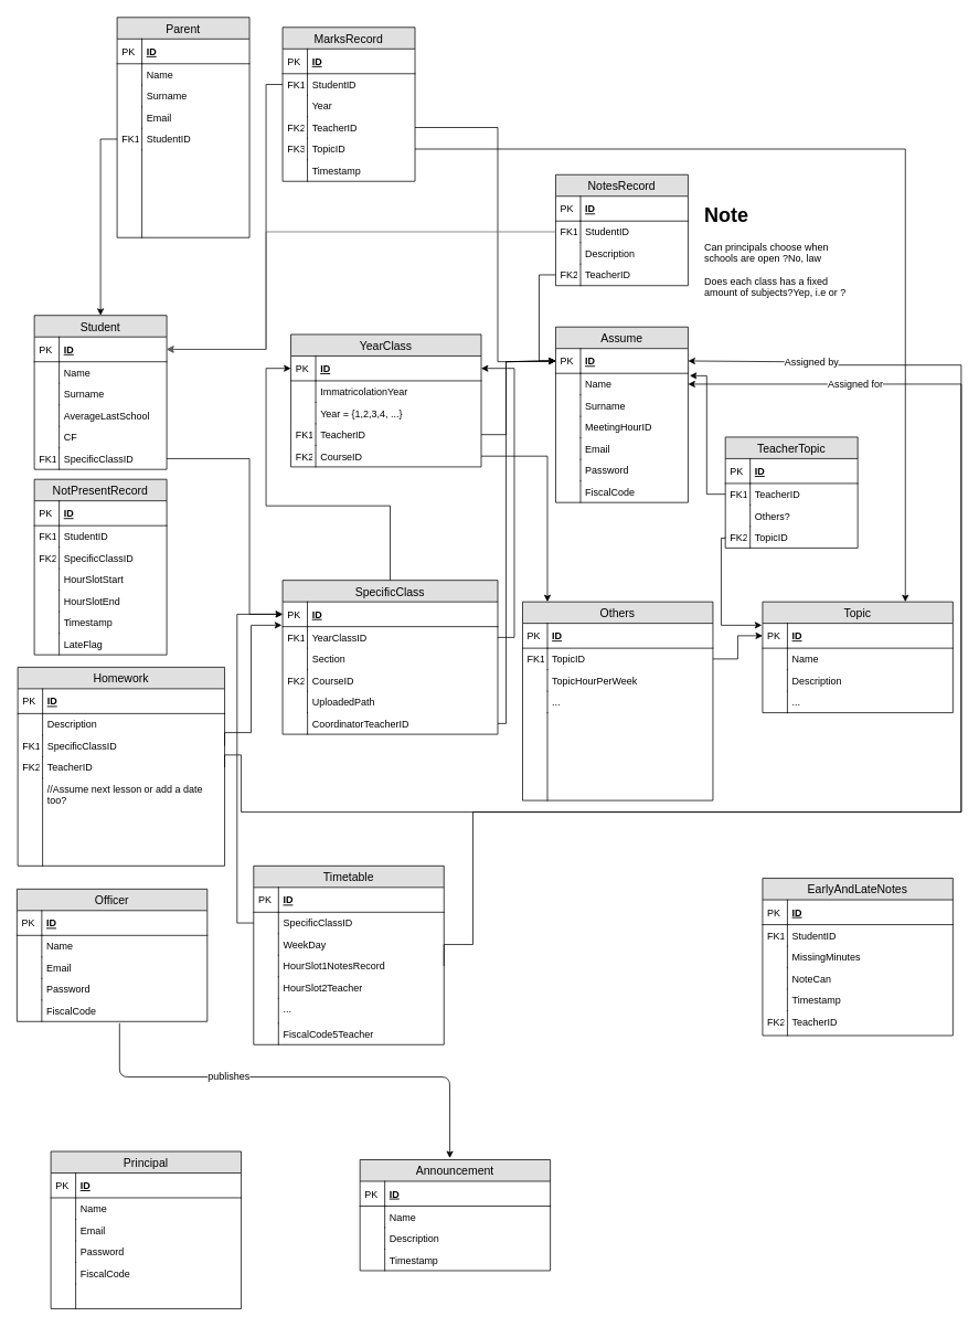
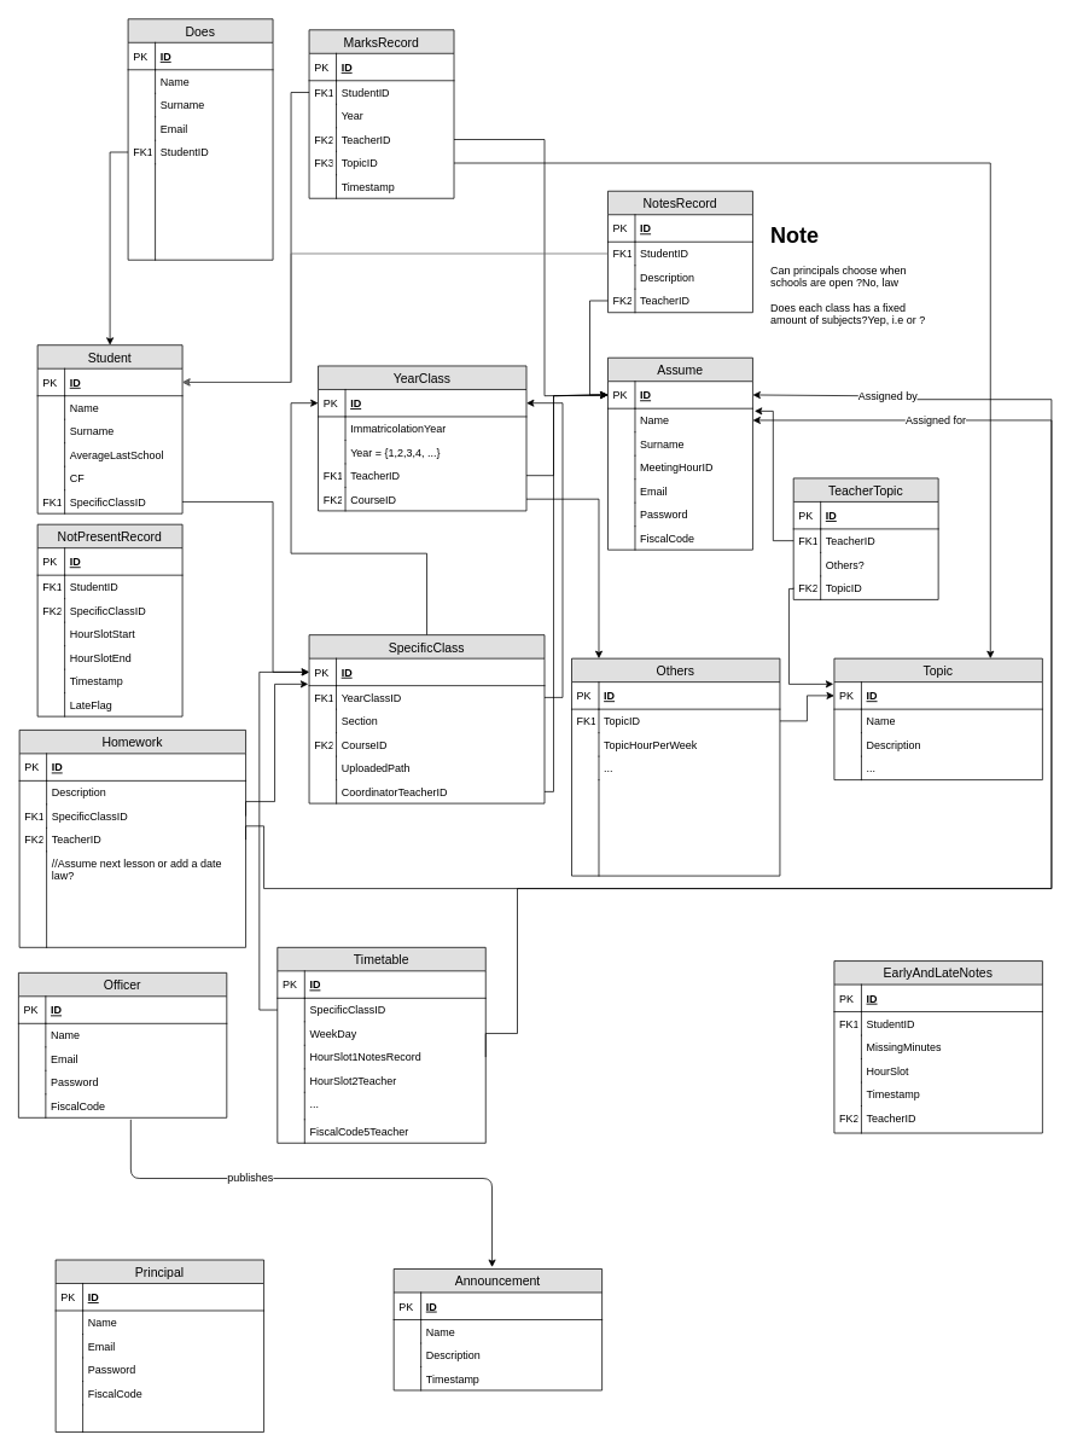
- <mxCell id="55" value="Parent" style="swimlane;fontStyle=0;childLayout=stackLayout;horizontal=1;startSize=26;fillColor=#e0e0e0;horizontalStack=0;resizeParent=1;resizeParentMax=0;resizeLast=0;collapsible=1;marginBottom=0;swimlaneFillColor=#ffffff;align=center;fontSize=14;" parent="1" vertex="1"><mxGeometry x="141" y="20" width="160" height="266" as="geometry" /></mxCell>
+ <mxCell id="55" value="Does" style="swimlane;fontStyle=0;childLayout=stackLayout;horizontal=1;startSize=26;fillColor=#e0e0e0;horizontalStack=0;resizeParent=1;resizeParentMax=0;resizeLast=0;collapsible=1;marginBottom=0;swimlaneFillColor=#ffffff;align=center;fontSize=14;" parent="1" vertex="1"><mxGeometry x="141" y="20" width="160" height="266" as="geometry" /></mxCell>
- <mxCell id="149" value="//Assume next lesson or add a date &#10;too?" style="shape=partialRectangle;top=0;left=0;right=0;bottom=0;align=left;verticalAlign=top;fillColor=none;spacingLeft=34;spacingRight=4;overflow=hidden;rotatable=0;points=[[0,0.5],[1,0.5]];portConstraint=eastwest;dropTarget=0;fontSize=12;" parent="140" vertex="1"><mxGeometry y="134" width="250" height="106" as="geometry" /></mxCell>
+ <mxCell id="149" value="//Assume next lesson or add a date &#10;law?" style="shape=partialRectangle;top=0;left=0;right=0;bottom=0;align=left;verticalAlign=top;fillColor=none;spacingLeft=34;spacingRight=4;overflow=hidden;rotatable=0;points=[[0,0.5],[1,0.5]];portConstraint=eastwest;dropTarget=0;fontSize=12;" parent="140" vertex="1"><mxGeometry y="134" width="250" height="106" as="geometry" /></mxCell>
- <mxCell id="159" value="NoteCan" style="shape=partialRectangle;top=0;left=0;right=0;bottom=0;align=left;verticalAlign=top;fillColor=none;spacingLeft=34;spacingRight=4;overflow=hidden;rotatable=0;points=[[0,0.5],[1,0.5]];portConstraint=eastwest;dropTarget=0;fontSize=12;" parent="152" vertex="1"><mxGeometry y="108" width="230" height="26" as="geometry" /></mxCell>
+ <mxCell id="159" value="HourSlot" style="shape=partialRectangle;top=0;left=0;right=0;bottom=0;align=left;verticalAlign=top;fillColor=none;spacingLeft=34;spacingRight=4;overflow=hidden;rotatable=0;points=[[0,0.5],[1,0.5]];portConstraint=eastwest;dropTarget=0;fontSize=12;" parent="152" vertex="1"><mxGeometry y="108" width="230" height="26" as="geometry" /></mxCell>
